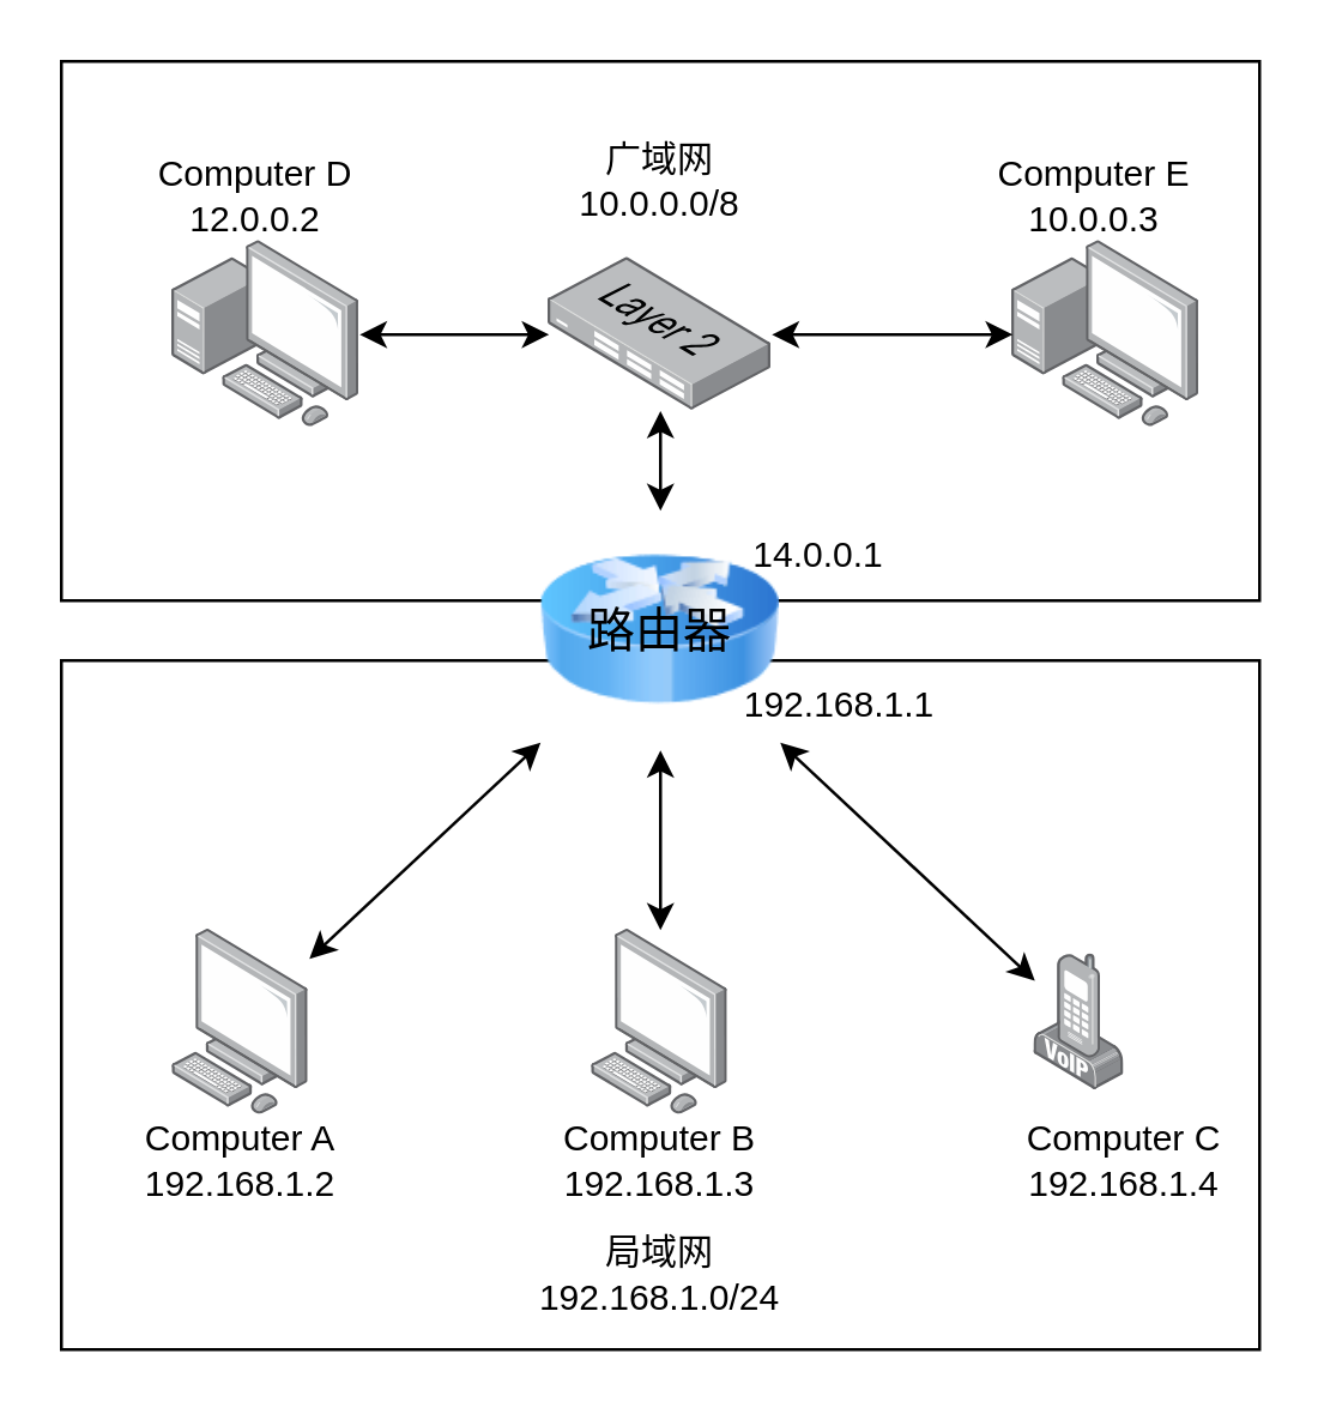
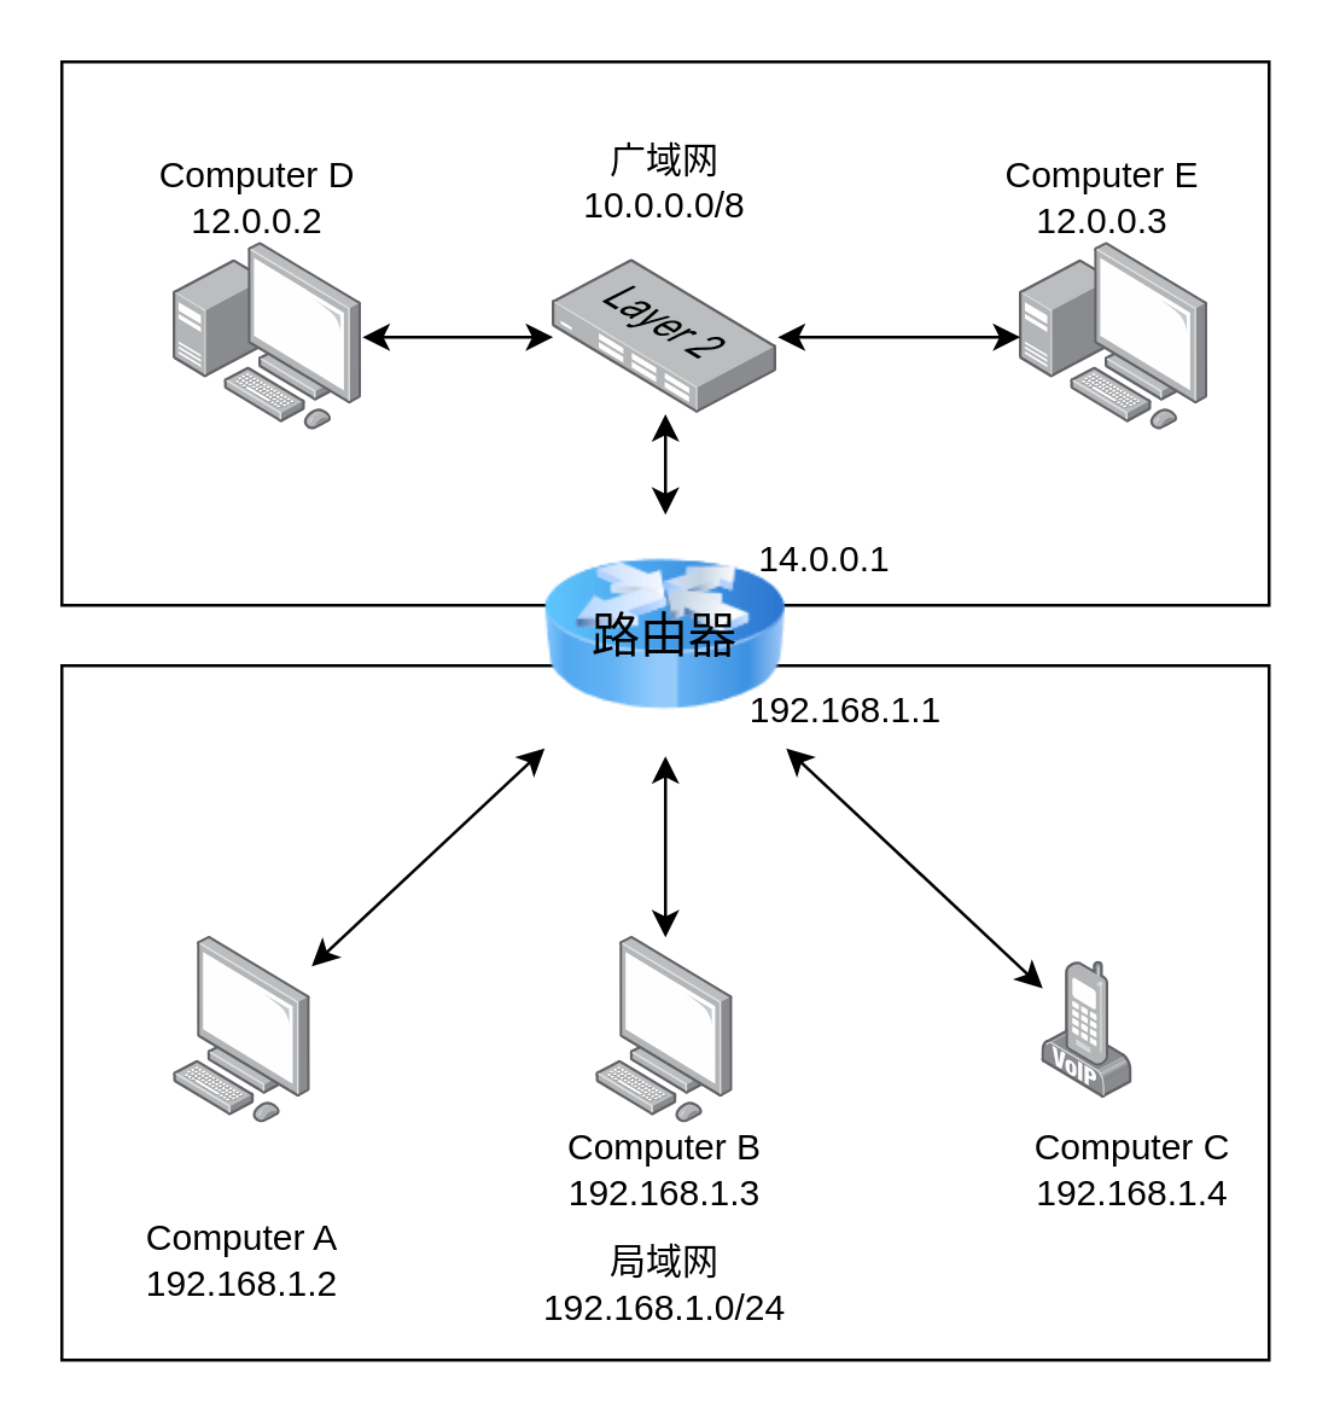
- <mxCell id="24" value="Computer E&lt;br&gt;10.0.0.3" style="text;html=1;strokeColor=none;fillColor=none;align=center;verticalAlign=middle;whiteSpace=wrap;rounded=0;" parent="1" vertex="1"><mxGeometry x="330" y="50" width="70" height="30" as="geometry" /></mxCell>
+ <mxCell id="24" value="Computer E&lt;br&gt;12.0.0.3" style="text;html=1;strokeColor=none;fillColor=none;align=center;verticalAlign=middle;whiteSpace=wrap;rounded=0;" parent="1" vertex="1"><mxGeometry x="330" y="50" width="70" height="30" as="geometry" /></mxCell>
- <mxCell id="8" value="Computer A&lt;br&gt;192.168.1.2" style="text;html=1;strokeColor=none;fillColor=none;align=center;verticalAlign=middle;whiteSpace=wrap;rounded=0;" parent="1" vertex="1"><mxGeometry x="40" y="371.8" width="80" height="30" as="geometry" /></mxCell>
+ <mxCell id="8" value="Computer A&lt;br&gt;192.168.1.2" style="text;html=1;strokeColor=none;fillColor=none;align=center;verticalAlign=middle;whiteSpace=wrap;rounded=0;" parent="1" vertex="1"><mxGeometry x="40" y="401.8" width="80" height="30" as="geometry" /></mxCell>
